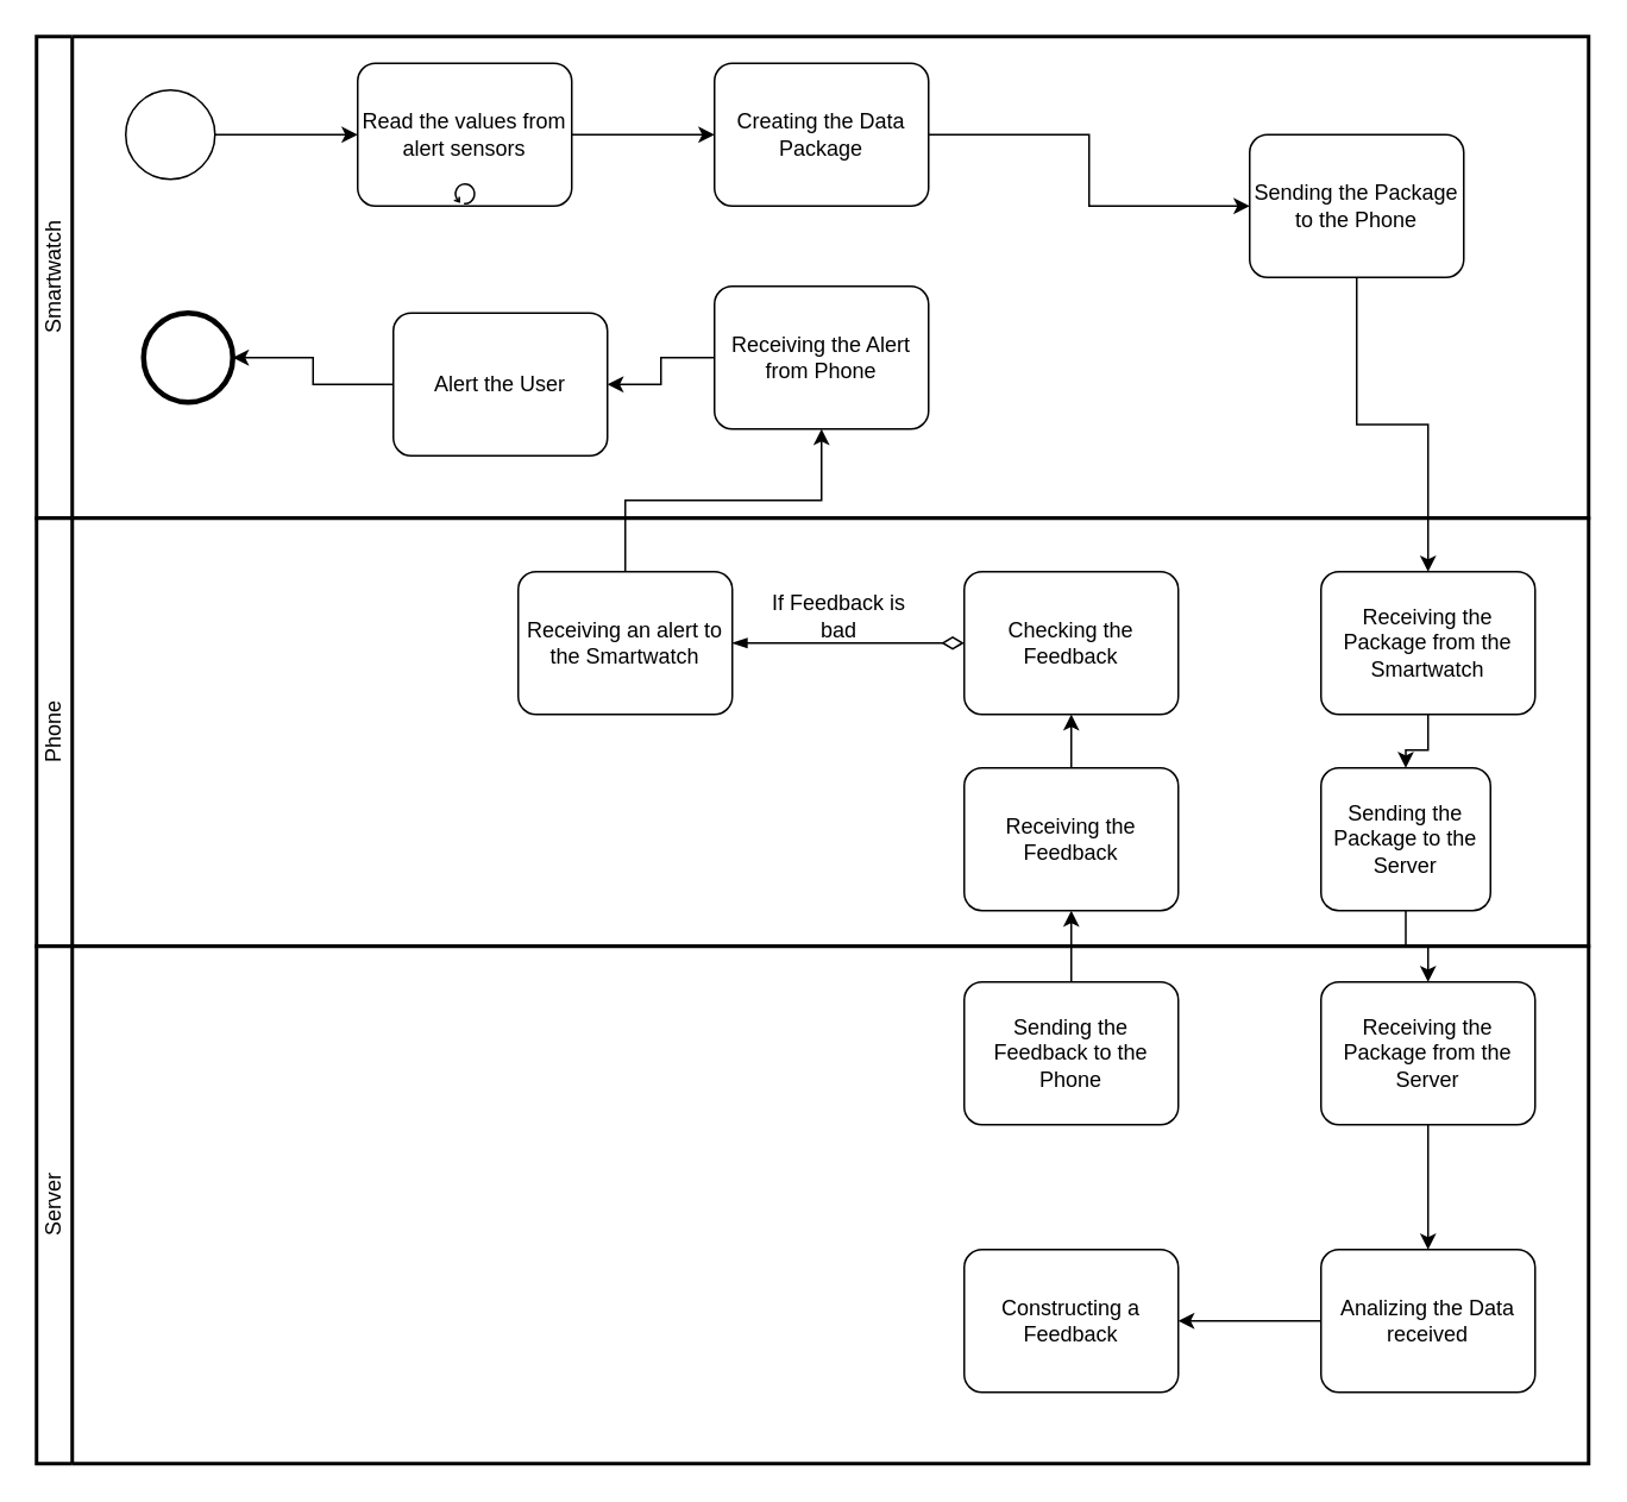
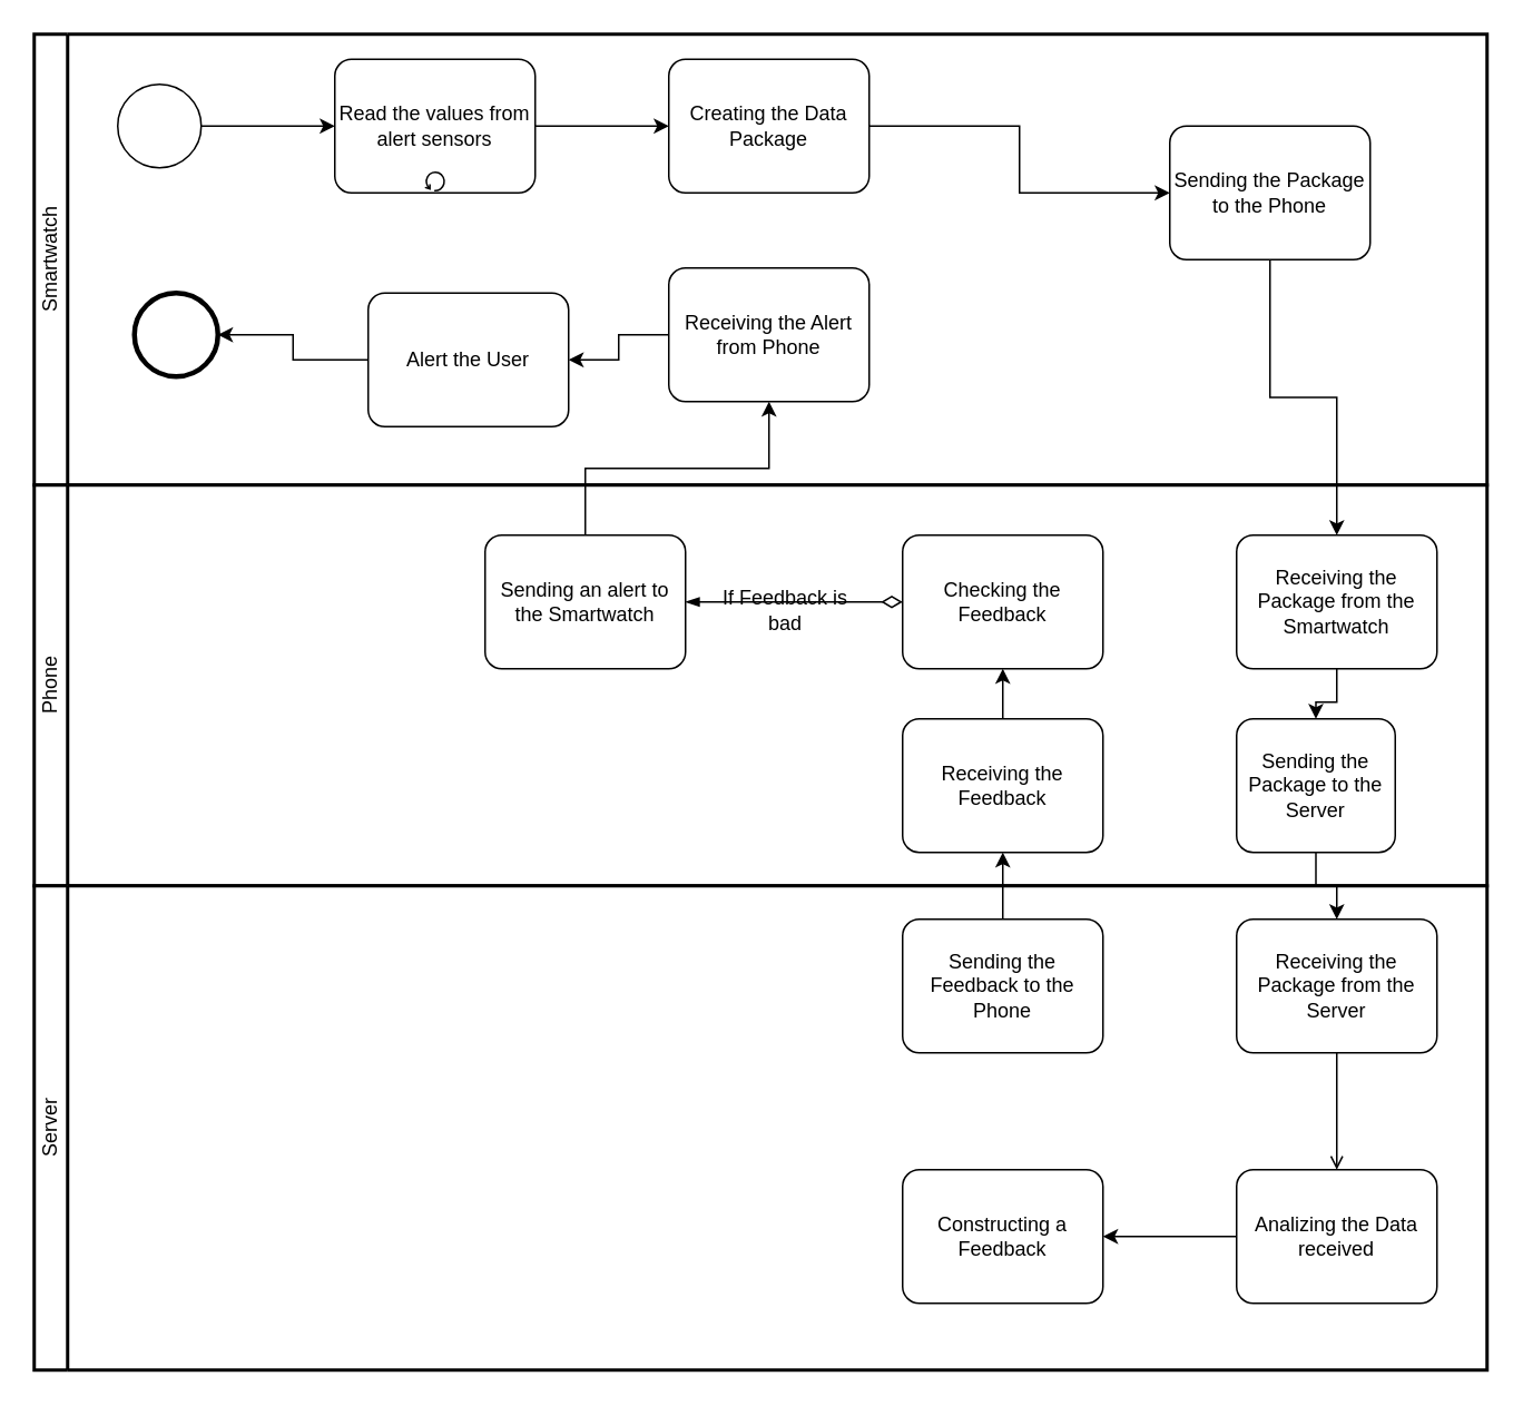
- <mxCell id="24" value="If Feedback is bad" style="text;html=1;strokeColor=none;fillColor=none;align=center;verticalAlign=middle;whiteSpace=wrap;rounded=0;" vertex="1" parent="15"><mxGeometry x="410" y="40" width="80" height="30" as="geometry" /></mxCell>
+ <mxCell id="24" value="If Feedback is bad" style="text;html=1;strokeColor=none;fillColor=none;align=center;verticalAlign=middle;whiteSpace=wrap;rounded=0;" vertex="1" parent="15"><mxGeometry x="410" y="60" width="80" height="30" as="geometry" /></mxCell>
- <mxCell id="22" value="Receiving an alert to the Smartwatch" style="points=[[0.25,0,0],[0.5,0,0],[0.75,0,0],[1,0.25,0],[1,0.5,0],[1,0.75,0],[0.75,1,0],[0.5,1,0],[0.25,1,0],[0,0.75,0],[0,0.5,0],[0,0.25,0]];shape=mxgraph.bpmn.task;whiteSpace=wrap;rectStyle=rounded;size=10;html=1;container=1;expand=0;collapsible=0;taskMarker=abstract;" vertex="1" parent="15"><mxGeometry x="270" y="30" width="120" height="80" as="geometry" /></mxCell>
+ <mxCell id="22" value="Sending an alert to the Smartwatch" style="points=[[0.25,0,0],[0.5,0,0],[0.75,0,0],[1,0.25,0],[1,0.5,0],[1,0.75,0],[0.75,1,0],[0.5,1,0],[0.25,1,0],[0,0.75,0],[0,0.5,0],[0,0.25,0]];shape=mxgraph.bpmn.task;whiteSpace=wrap;rectStyle=rounded;size=10;html=1;container=1;expand=0;collapsible=0;taskMarker=abstract;" vertex="1" parent="15"><mxGeometry x="270" y="30" width="120" height="80" as="geometry" /></mxCell>
- <mxCell id="26" style="edgeStyle=orthogonalEdgeStyle;rounded=0;orthogonalLoop=1;jettySize=auto;html=1;" edge="1" parent="25" source="27" target="29"><mxGeometry relative="1" as="geometry" /></mxCell>
+ <mxCell id="26" style="edgeStyle=orthogonalEdgeStyle;rounded=0;orthogonalLoop=1;jettySize=auto;html=1;endArrow=open;" edge="1" parent="25" source="27" target="29"><mxGeometry relative="1" as="geometry" /></mxCell>
